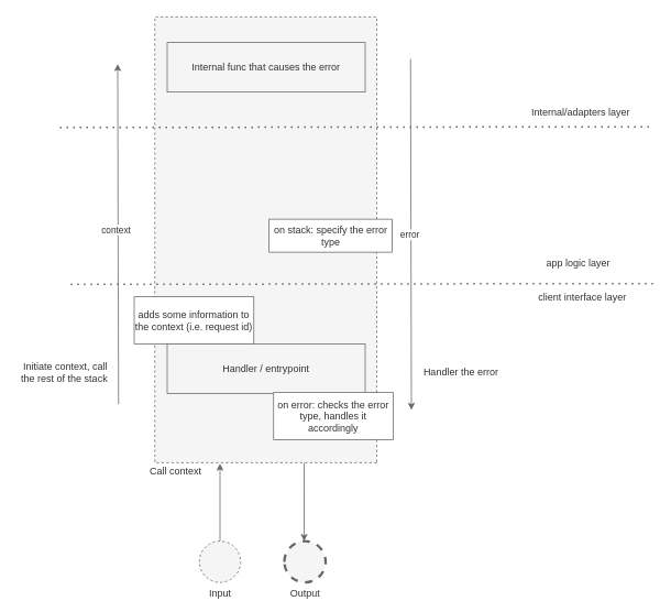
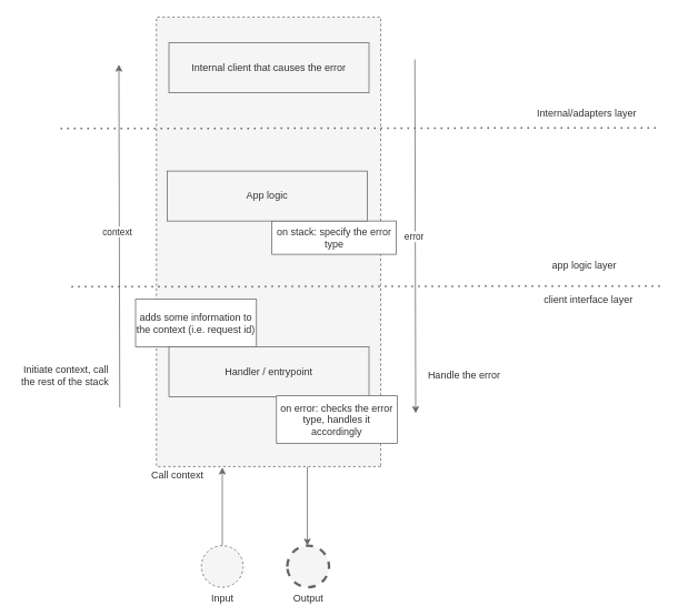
- <mxCell id="5" value="Internal func that causes the error" style="rounded=0;whiteSpace=wrap;html=1;fillColor=#f5f5f5;strokeColor=#666666;fontColor=#333333;direction=west;" parent="1" vertex="1"><mxGeometry x="202" y="51" width="240" height="60" as="geometry" /></mxCell>
+ <mxCell id="5" value="Internal client that causes the error" style="rounded=0;whiteSpace=wrap;html=1;fillColor=#f5f5f5;strokeColor=#666666;fontColor=#333333;direction=west;" parent="1" vertex="1"><mxGeometry x="202" y="51" width="240" height="60" as="geometry" /></mxCell>
+ <mxCell id="21" value="App logic" style="rounded=0;whiteSpace=wrap;html=1;direction=west;fillColor=#f5f5f5;strokeColor=#666666;fontColor=#333333;" parent="1" vertex="1"><mxGeometry x="200" y="205" width="240" height="60" as="geometry" /></mxCell>
- <mxCell id="12" value="Handler the error" style="text;html=1;strokeColor=none;fillColor=none;align=left;verticalAlign=middle;whiteSpace=wrap;rounded=0;direction=west;fontColor=#333333;" parent="1" vertex="1"><mxGeometry x="511" y="436" width="231" height="30" as="geometry" /></mxCell>
+ <mxCell id="12" value="Handle the error" style="text;html=1;strokeColor=none;fillColor=none;align=left;verticalAlign=middle;whiteSpace=wrap;rounded=0;direction=west;fontColor=#333333;" parent="1" vertex="1"><mxGeometry x="511" y="436" width="231" height="30" as="geometry" /></mxCell>
